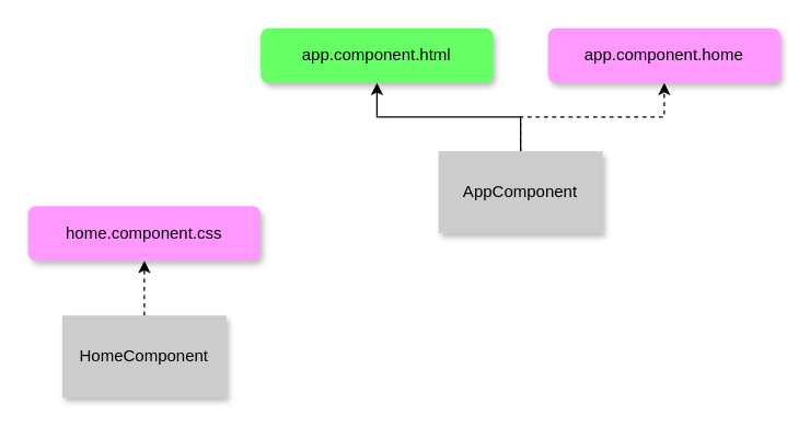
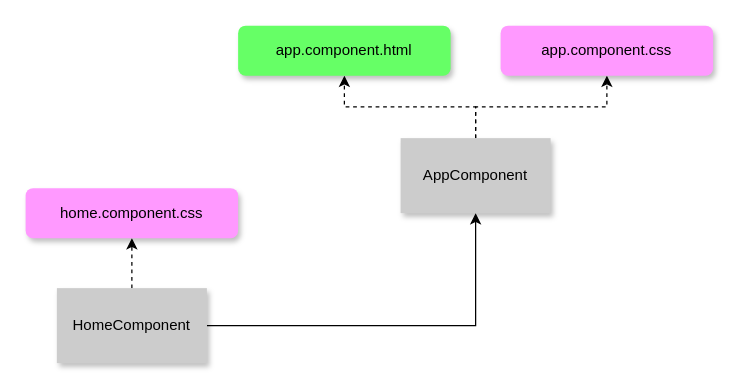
- <mxCell id="9" value="app.component.home" style="rounded=1;whiteSpace=wrap;html=1;shadow=1;fillColor=#FF99FF;strokeColor=none;" vertex="1" parent="1"><mxGeometry x="400" y="20" width="170" height="40" as="geometry" /></mxCell>
+ <mxCell id="9" value="app.component.css" style="rounded=1;whiteSpace=wrap;html=1;shadow=1;fillColor=#FF99FF;strokeColor=none;" vertex="1" parent="1"><mxGeometry x="400" y="20" width="170" height="40" as="geometry" /></mxCell>
- <mxCell id="5" style="edgeStyle=orthogonalEdgeStyle;rounded=0;orthogonalLoop=1;jettySize=auto;html=1;exitX=0.5;exitY=0;exitDx=0;exitDy=0;entryX=0.5;entryY=1;entryDx=0;entryDy=0;dashed=0;" edge="1" parent="1" source="7" target="8"><mxGeometry relative="1" as="geometry" /></mxCell>
+ <mxCell id="5" style="edgeStyle=orthogonalEdgeStyle;rounded=0;orthogonalLoop=1;jettySize=auto;html=1;exitX=0.5;exitY=0;exitDx=0;exitDy=0;entryX=0.5;entryY=1;entryDx=0;entryDy=0;dashed=1;" edge="1" parent="1" source="7" target="8"><mxGeometry relative="1" as="geometry" /></mxCell>
+ <mxCell id="2" style="edgeStyle=orthogonalEdgeStyle;rounded=0;orthogonalLoop=1;jettySize=auto;html=1;exitX=1;exitY=0.5;exitDx=0;exitDy=0;entryX=0.5;entryY=1;entryDx=0;entryDy=0;" edge="1" parent="1" source="4" target="7"><mxGeometry relative="1" as="geometry" /></mxCell>
